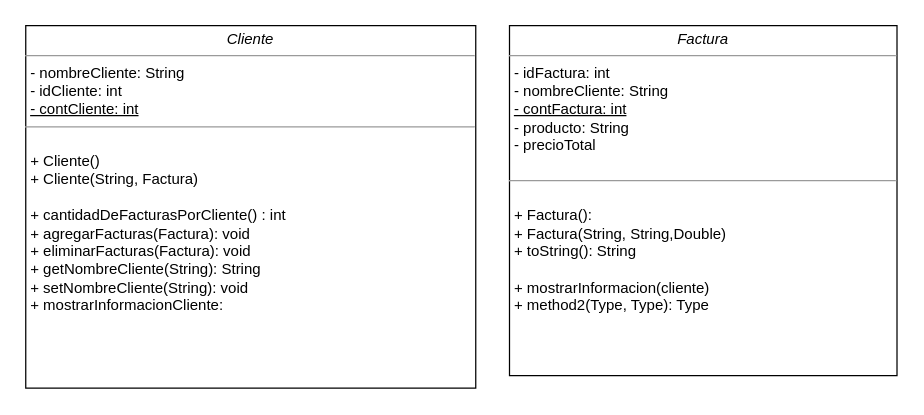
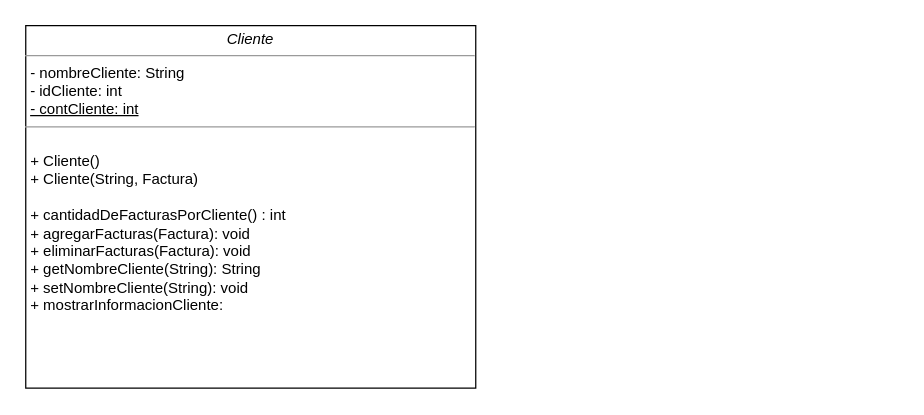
- <mxCell id="3" value="&lt;p style=&quot;margin:0px;margin-top:4px;text-align:center;&quot;&gt;&lt;i&gt;Factura&lt;/i&gt;&lt;br&gt;&lt;/p&gt;&lt;hr size=&quot;1&quot;&gt;&lt;p style=&quot;margin:0px;margin-left:4px;&quot;&gt;- idFactura: int&lt;br&gt;- nombreCliente: String&lt;/p&gt;&lt;p style=&quot;margin:0px;margin-left:4px;&quot;&gt;&lt;u&gt;- contFactura: int&lt;/u&gt;&lt;/p&gt;&lt;p style=&quot;margin:0px;margin-left:4px;&quot;&gt;- producto: String&lt;/p&gt;&lt;p style=&quot;margin:0px;margin-left:4px;&quot;&gt;- precioTotal&lt;/p&gt;&lt;p style=&quot;margin:0px;margin-left:4px;&quot;&gt;&lt;br&gt;&lt;/p&gt;&lt;hr size=&quot;1&quot;&gt;&lt;p style=&quot;margin:0px;margin-left:4px;&quot;&gt;&lt;br&gt;&lt;/p&gt;&lt;p style=&quot;margin:0px;margin-left:4px;&quot;&gt;+ Factura():&lt;/p&gt;&lt;p style=&quot;margin:0px;margin-left:4px;&quot;&gt;+ Factura(String, String,Double)&lt;/p&gt;&lt;p style=&quot;margin:0px;margin-left:4px;&quot;&gt;+ toString(): String&lt;/p&gt;&lt;p style=&quot;margin:0px;margin-left:4px;&quot;&gt;&lt;br&gt;&lt;/p&gt;&lt;p style=&quot;margin:0px;margin-left:4px;&quot;&gt;+ mostrarInformacion(cliente)&lt;br&gt;+ method2(Type, Type): Type&lt;/p&gt;" style="verticalAlign=top;align=left;overflow=fill;fontSize=12;fontFamily=Helvetica;html=1;" parent="1" vertex="1"><mxGeometry x="407" y="20" width="310" height="280" as="geometry" /></mxCell>
